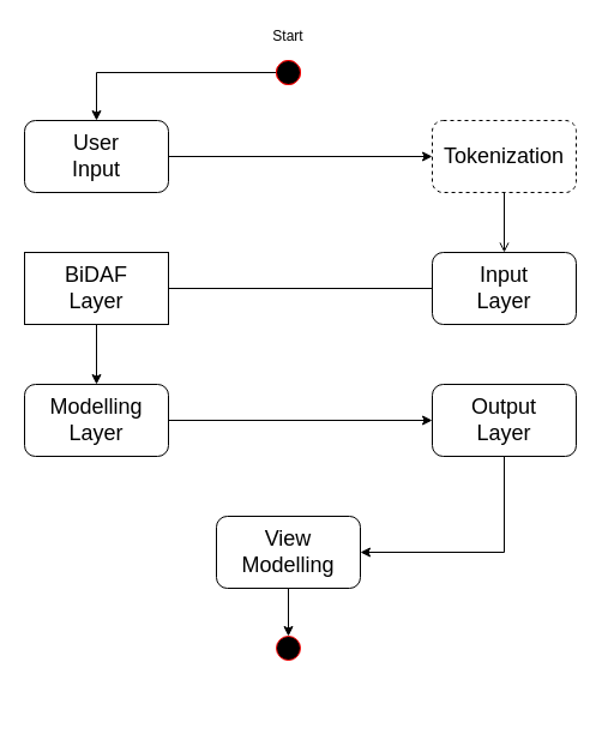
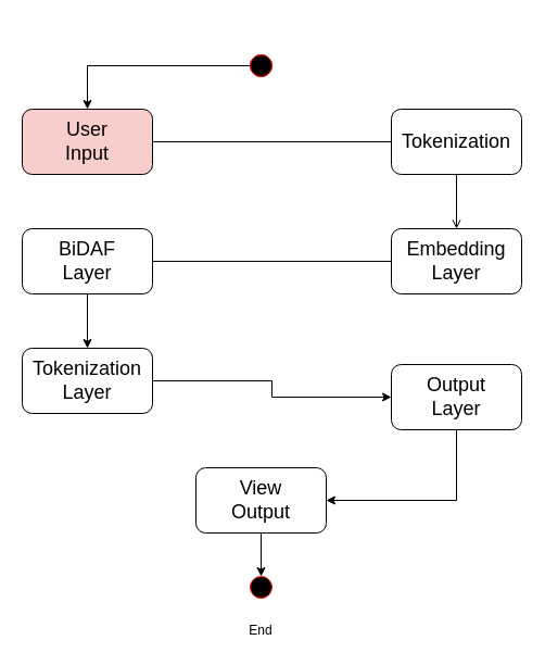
- <mxCell id="26" value="Start" style="text;html=1;strokeColor=none;fillColor=none;align=center;verticalAlign=middle;whiteSpace=wrap;rounded=0;" vertex="1" parent="1"><mxGeometry x="220" y="20" width="40" height="20" as="geometry" /></mxCell>
- <mxCell id="19" value="&lt;div&gt;&lt;font style=&quot;font-size: 18px&quot;&gt;User&lt;/font&gt;&lt;/div&gt;&lt;div&gt;&lt;font style=&quot;font-size: 18px&quot;&gt;Input&lt;/font&gt;&lt;br&gt;&lt;/div&gt;" style="rounded=1;whiteSpace=wrap;html=1;strokeColor=#000000;fillColor=#FFFFFF;" vertex="1" parent="1"><mxGeometry x="20" y="100" width="120" height="60" as="geometry" /></mxCell>
+ <mxCell id="19" value="&lt;div&gt;&lt;font style=&quot;font-size: 18px&quot;&gt;User&lt;/font&gt;&lt;/div&gt;&lt;div&gt;&lt;font style=&quot;font-size: 18px&quot;&gt;Input&lt;/font&gt;&lt;br&gt;&lt;/div&gt;" style="rounded=1;whiteSpace=wrap;html=1;strokeColor=#000000;fillColor=#f8cecc;" vertex="1" parent="1"><mxGeometry x="20" y="100" width="120" height="60" as="geometry" /></mxCell>
- <mxCell id="18" style="edgeStyle=orthogonalEdgeStyle;rounded=0;orthogonalLoop=1;jettySize=auto;html=1;entryX=0;entryY=0.5;entryDx=0;entryDy=0;fillColor=#3333FF;" edge="1" parent="1" source="19" target="10"><mxGeometry relative="1" as="geometry" /></mxCell>
+ <mxCell id="18" style="edgeStyle=orthogonalEdgeStyle;rounded=0;orthogonalLoop=1;jettySize=auto;html=1;entryX=0;entryY=0.5;entryDx=0;entryDy=0;fillColor=#3333FF;endArrow=none;" edge="1" parent="1" source="19" target="10"><mxGeometry relative="1" as="geometry" /></mxCell>
- <mxCell id="10" value="&lt;font style=&quot;font-size: 18px&quot;&gt;Tokenization&lt;/font&gt;" style="rounded=1;whiteSpace=wrap;html=1;fillColor=#FFFFFF;dashed=1;" vertex="1" parent="1"><mxGeometry x="360" y="100" width="120" height="60" as="geometry" /></mxCell>
+ <mxCell id="10" value="&lt;font style=&quot;font-size: 18px&quot;&gt;Tokenization&lt;/font&gt;" style="rounded=1;whiteSpace=wrap;html=1;fillColor=#FFFFFF;" vertex="1" parent="1"><mxGeometry x="360" y="100" width="120" height="60" as="geometry" /></mxCell>
- <mxCell id="14" value="&lt;div&gt;&lt;font style=&quot;font-size: 18px&quot;&gt;BiDAF&lt;/font&gt;&lt;/div&gt;&lt;div&gt;&lt;font style=&quot;font-size: 18px&quot;&gt;Layer&lt;/font&gt;&lt;br&gt;&lt;/div&gt;" style="whiteSpace=wrap;html=1;strokeColor=#000000;fillColor=#FFFFFF;rounded=0;" vertex="1" parent="1"><mxGeometry x="20" y="210" width="120" height="60" as="geometry" /></mxCell>
+ <mxCell id="14" value="&lt;div&gt;&lt;font style=&quot;font-size: 18px&quot;&gt;BiDAF&lt;/font&gt;&lt;/div&gt;&lt;div&gt;&lt;font style=&quot;font-size: 18px&quot;&gt;Layer&lt;/font&gt;&lt;br&gt;&lt;/div&gt;" style="rounded=1;whiteSpace=wrap;html=1;strokeColor=#000000;fillColor=#FFFFFF;" vertex="1" parent="1"><mxGeometry x="20" y="210" width="120" height="60" as="geometry" /></mxCell>
- <mxCell id="12" value="&lt;div&gt;&lt;font style=&quot;font-size: 18px&quot;&gt;Input&lt;/font&gt;&lt;/div&gt;&lt;div&gt;&lt;font style=&quot;font-size: 18px&quot;&gt;Layer&lt;/font&gt;&lt;br&gt;&lt;/div&gt;" style="rounded=1;whiteSpace=wrap;html=1;strokeColor=#000000;fillColor=#FFFFFF;" vertex="1" parent="1"><mxGeometry x="360" y="210" width="120" height="60" as="geometry" /></mxCell>
+ <mxCell id="12" value="&lt;div&gt;&lt;font style=&quot;font-size: 18px&quot;&gt;Embedding&lt;/font&gt;&lt;/div&gt;&lt;div&gt;&lt;font style=&quot;font-size: 18px&quot;&gt;Layer&lt;/font&gt;&lt;br&gt;&lt;/div&gt;" style="rounded=1;whiteSpace=wrap;html=1;strokeColor=#000000;fillColor=#FFFFFF;" vertex="1" parent="1"><mxGeometry x="360" y="210" width="120" height="60" as="geometry" /></mxCell>
- <mxCell id="16" value="&lt;div&gt;&lt;font style=&quot;font-size: 18px&quot;&gt;Modelling&lt;/font&gt;&lt;/div&gt;&lt;div&gt;&lt;font style=&quot;font-size: 18px&quot;&gt;Layer&lt;/font&gt;&lt;br&gt;&lt;/div&gt;" style="rounded=1;whiteSpace=wrap;html=1;strokeColor=#000000;fillColor=#FFFFFF;" vertex="1" parent="1"><mxGeometry x="20" y="320" width="120" height="60" as="geometry" /></mxCell>
+ <mxCell id="16" value="&lt;div&gt;&lt;font style=&quot;font-size: 18px&quot;&gt;Tokenization&lt;/font&gt;&lt;/div&gt;&lt;div&gt;&lt;font style=&quot;font-size: 18px&quot;&gt;Layer&lt;/font&gt;&lt;br&gt;&lt;/div&gt;" style="rounded=1;whiteSpace=wrap;html=1;strokeColor=#000000;fillColor=#FFFFFF;" vertex="1" parent="1"><mxGeometry x="20" y="320" width="120" height="60" as="geometry" /></mxCell>
- <mxCell id="17" value="&lt;div&gt;&lt;font style=&quot;font-size: 18px&quot;&gt;Output&lt;/font&gt;&lt;/div&gt;&lt;div&gt;&lt;font style=&quot;font-size: 18px&quot;&gt;Layer&lt;/font&gt;&lt;br&gt;&lt;/div&gt;" style="rounded=1;whiteSpace=wrap;html=1;strokeColor=#000000;fillColor=#FFFFFF;" vertex="1" parent="1"><mxGeometry x="360" y="320" width="120" height="60" as="geometry" /></mxCell>
+ <mxCell id="17" value="&lt;div&gt;&lt;font style=&quot;font-size: 18px&quot;&gt;Output&lt;/font&gt;&lt;/div&gt;&lt;div&gt;&lt;font style=&quot;font-size: 18px&quot;&gt;Layer&lt;/font&gt;&lt;br&gt;&lt;/div&gt;" style="rounded=1;whiteSpace=wrap;html=1;strokeColor=#000000;fillColor=#FFFFFF;" vertex="1" parent="1"><mxGeometry x="360" y="335" width="120" height="60" as="geometry" /></mxCell>
- <mxCell id="21" value="&lt;div&gt;&lt;font style=&quot;font-size: 18px&quot;&gt;View&lt;/font&gt;&lt;/div&gt;&lt;div&gt;&lt;font style=&quot;font-size: 18px&quot;&gt;Modelling&lt;/font&gt;&lt;br&gt;&lt;/div&gt;" style="rounded=1;whiteSpace=wrap;html=1;strokeColor=#000000;fillColor=#FFFFFF;" vertex="1" parent="1"><mxGeometry x="180" y="430" width="120" height="60" as="geometry" /></mxCell>
+ <mxCell id="21" value="&lt;div&gt;&lt;font style=&quot;font-size: 18px&quot;&gt;View&lt;/font&gt;&lt;/div&gt;&lt;div&gt;&lt;font style=&quot;font-size: 18px&quot;&gt;Output&lt;/font&gt;&lt;br&gt;&lt;/div&gt;" style="rounded=1;whiteSpace=wrap;html=1;strokeColor=#000000;fillColor=#FFFFFF;" vertex="1" parent="1"><mxGeometry x="180" y="430" width="120" height="60" as="geometry" /></mxCell>
+ <mxCell id="27" value="&lt;div&gt;End&lt;/div&gt;" style="text;html=1;strokeColor=none;fillColor=none;align=center;verticalAlign=middle;whiteSpace=wrap;rounded=0;" vertex="1" parent="1"><mxGeometry x="220" y="570" width="40" height="20" as="geometry" /></mxCell>
